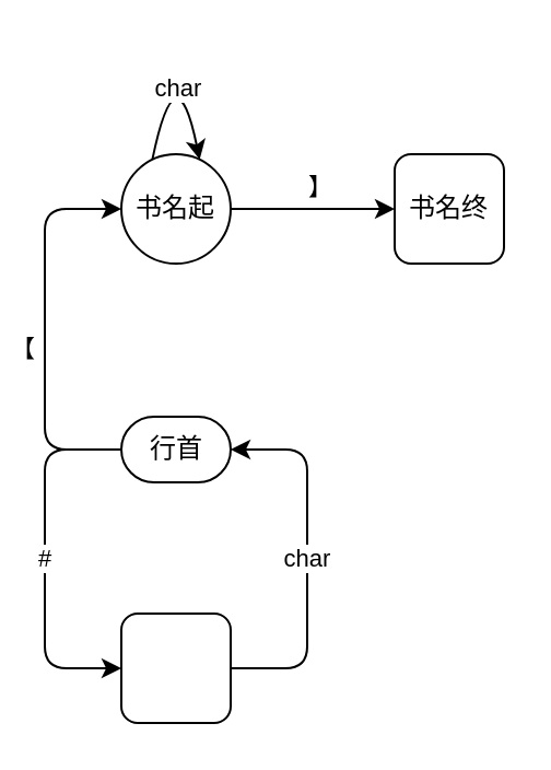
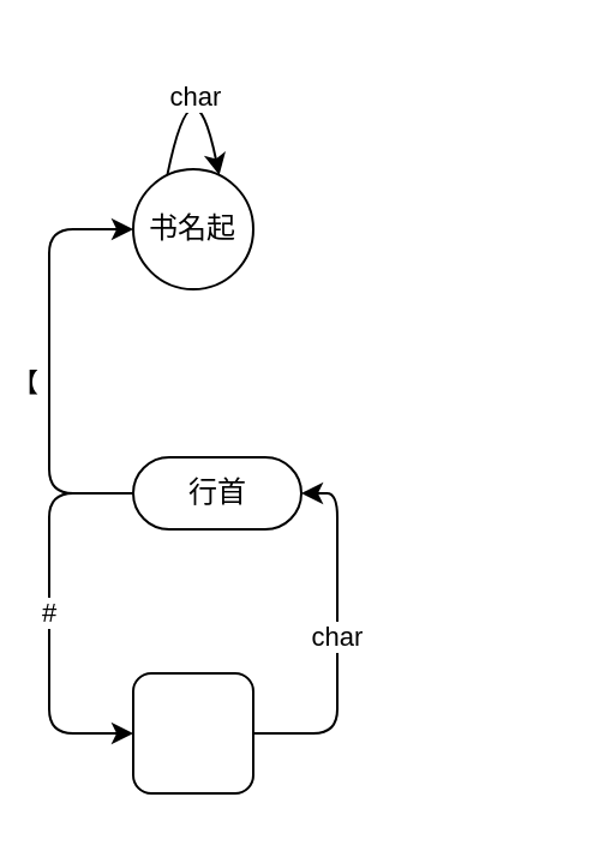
- <mxCell id="7" value="】" style="html=1;exitX=1;exitY=0.5;exitDx=0;exitDy=0;entryX=0;entryY=0.5;entryDx=0;entryDy=0;edgeStyle=orthogonalEdgeStyle;" edge="1" parent="1" source="8" target="10"><mxGeometry x="0.091" y="10" relative="1" as="geometry"><mxPoint x="80" y="190" as="targetPoint" /><mxPoint as="offset" /></mxGeometry></mxCell>
- <mxCell id="10" value="书名终" style="rounded=1;whiteSpace=wrap;html=1;" vertex="1" parent="1"><mxGeometry x="180" y="70" width="50" height="50" as="geometry" /></mxCell>
- <mxCell id="4" value="行首" style="html=1;dashed=0;whitespace=wrap;shape=mxgraph.dfd.start" vertex="1" parent="1"><mxGeometry x="55" y="190" width="50" height="30" as="geometry" /></mxCell>
+ <mxCell id="4" value="行首" style="html=1;dashed=0;whitespace=wrap;shape=mxgraph.dfd.start" vertex="1" parent="1"><mxGeometry x="55" y="190" width="70" height="30" as="geometry" /></mxCell>
